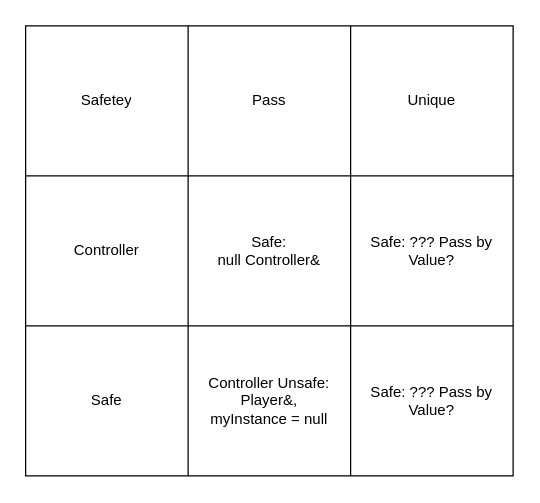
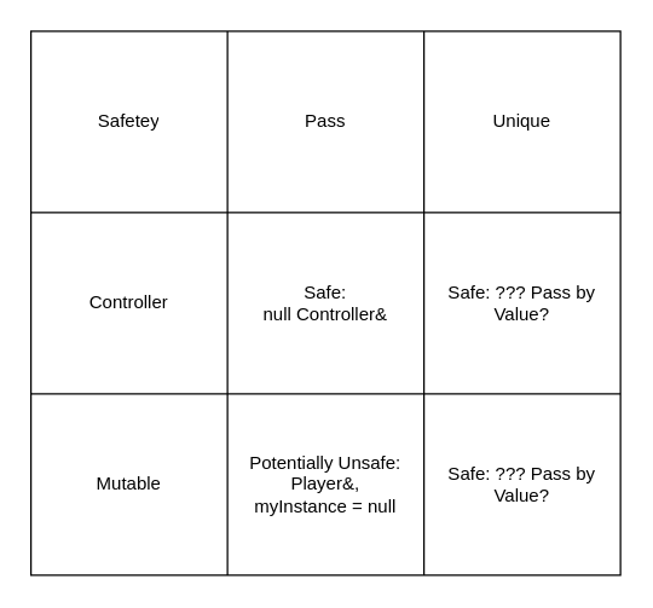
- <mxCell id="12" value="Safe" style="shape=partialRectangle;html=1;whiteSpace=wrap;connectable=0;strokeColor=inherit;overflow=hidden;fillColor=none;top=0;left=0;bottom=0;right=0;pointerEvents=1;" vertex="1" parent="11"><mxGeometry width="130" height="120" as="geometry"><mxRectangle width="130" height="120" as="alternateBounds" /></mxGeometry></mxCell>
+ <mxCell id="12" value="Mutable" style="shape=partialRectangle;html=1;whiteSpace=wrap;connectable=0;strokeColor=inherit;overflow=hidden;fillColor=none;top=0;left=0;bottom=0;right=0;pointerEvents=1;" vertex="1" parent="11"><mxGeometry width="130" height="120" as="geometry"><mxRectangle width="130" height="120" as="alternateBounds" /></mxGeometry></mxCell>
- <mxCell id="13" value="Controller Unsafe: &lt;br&gt;Player&amp;amp;, &lt;br&gt;myInstance = null" style="shape=partialRectangle;html=1;whiteSpace=wrap;connectable=0;strokeColor=inherit;overflow=hidden;fillColor=none;top=0;left=0;bottom=0;right=0;pointerEvents=1;" vertex="1" parent="11"><mxGeometry x="130" width="130" height="120" as="geometry"><mxRectangle width="130" height="120" as="alternateBounds" /></mxGeometry></mxCell>
+ <mxCell id="13" value="Potentially Unsafe: &lt;br&gt;Player&amp;amp;, &lt;br&gt;myInstance = null" style="shape=partialRectangle;html=1;whiteSpace=wrap;connectable=0;strokeColor=inherit;overflow=hidden;fillColor=none;top=0;left=0;bottom=0;right=0;pointerEvents=1;" vertex="1" parent="11"><mxGeometry x="130" width="130" height="120" as="geometry"><mxRectangle width="130" height="120" as="alternateBounds" /></mxGeometry></mxCell>
